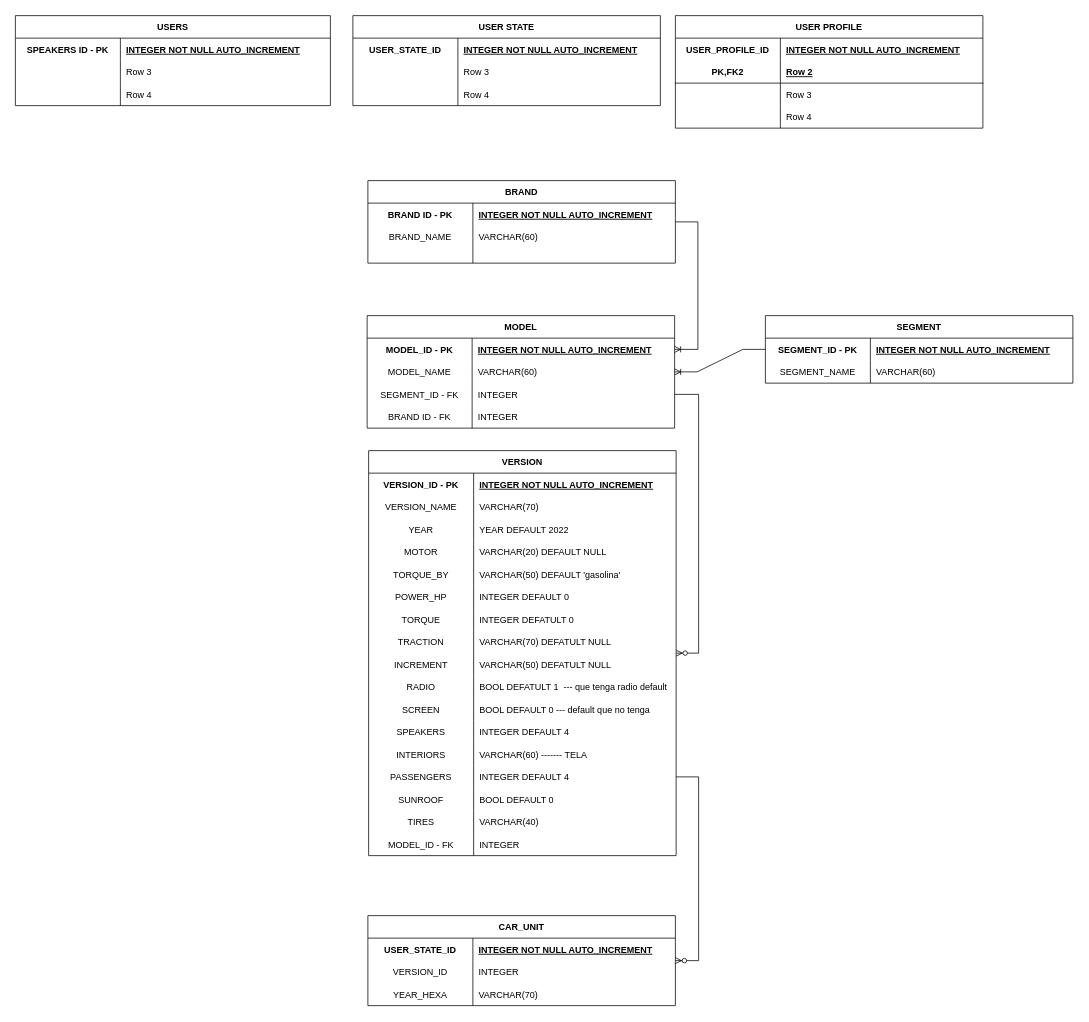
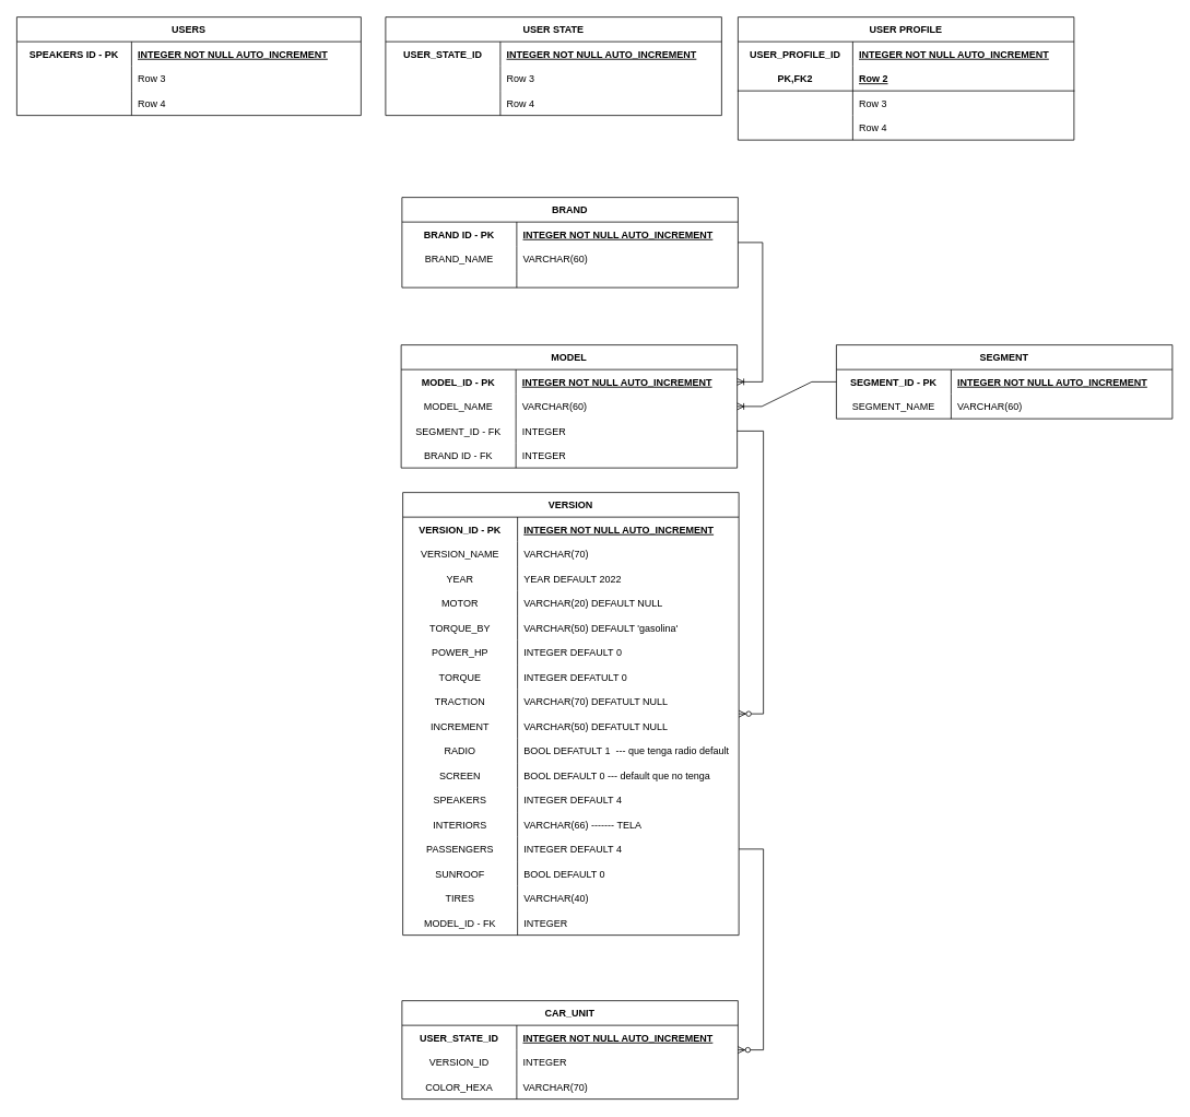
- <mxCell id="104" value="VARCHAR(60) ------- TELA" style="shape=partialRectangle;connectable=0;fillColor=none;top=0;left=0;bottom=0;right=0;align=left;spacingLeft=6;overflow=hidden;" vertex="1" parent="102"><mxGeometry x="140" width="270" height="30" as="geometry"><mxRectangle width="270" height="30" as="alternateBounds" /></mxGeometry></mxCell>
+ <mxCell id="104" value="VARCHAR(66) ------- TELA" style="shape=partialRectangle;connectable=0;fillColor=none;top=0;left=0;bottom=0;right=0;align=left;spacingLeft=6;overflow=hidden;" vertex="1" parent="102"><mxGeometry x="140" width="270" height="30" as="geometry"><mxRectangle width="270" height="30" as="alternateBounds" /></mxGeometry></mxCell>
- <mxCell id="125" value="YEAR_HEXA" style="shape=partialRectangle;connectable=0;fillColor=none;top=0;left=0;bottom=0;right=0;editable=1;overflow=hidden;" parent="124" vertex="1"><mxGeometry width="140" height="30" as="geometry"><mxRectangle width="140" height="30" as="alternateBounds" /></mxGeometry></mxCell>
+ <mxCell id="125" value="COLOR_HEXA" style="shape=partialRectangle;connectable=0;fillColor=none;top=0;left=0;bottom=0;right=0;editable=1;overflow=hidden;" parent="124" vertex="1"><mxGeometry width="140" height="30" as="geometry"><mxRectangle width="140" height="30" as="alternateBounds" /></mxGeometry></mxCell>
